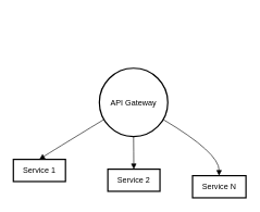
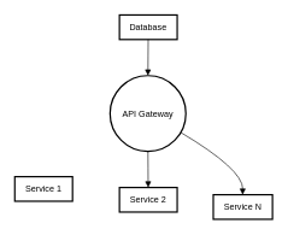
+ <mxCell id="2" value="Database" style="whiteSpace=wrap;strokeWidth=2;" vertex="1" parent="1"><mxGeometry x="165" width="80" height="34" as="geometry" y="20" /></mxCell>
+ <mxCell id="7" value="" style="curved=1;startArrow=none;endArrow=block;exitX=0.498;exitY=0.985;entryX=0.503;entryY=-0.005;" edge="1" parent="1" source="2" target="3"><mxGeometry relative="1" as="geometry"><Array as="points" /></mxGeometry></mxCell>
- <mxCell id="8" value="" style="curved=1;startArrow=none;endArrow=block;exitX=0.003;exitY=0.795;entryX=0.499;entryY=-0.011;" edge="1" parent="1" source="3" target="4"><mxGeometry relative="1" as="geometry"><Array as="points"><mxPoint x="75" y="234" /></Array></mxGeometry></mxCell>
